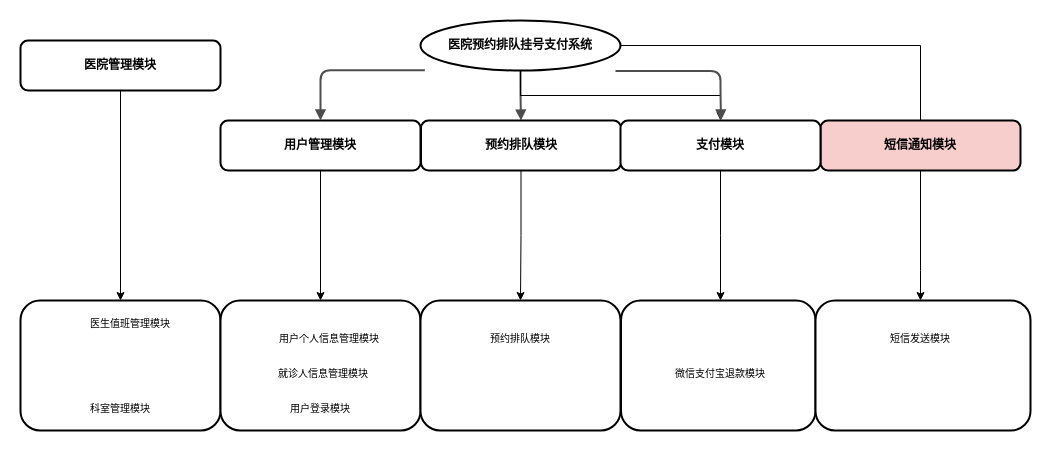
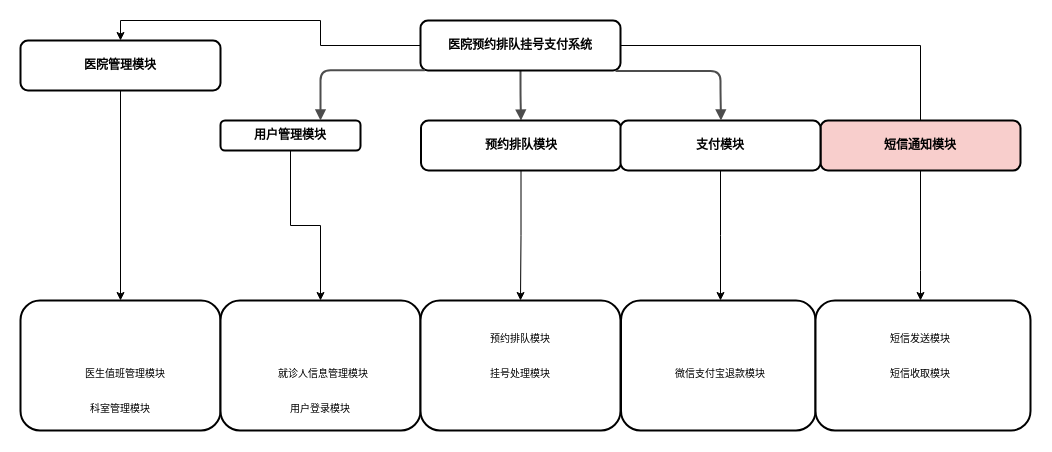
- <mxCell id="7" value="医院预约排队挂号支付系统" style="ellipse;whiteSpace=wrap;html=1;shadow=0;comic=0;strokeWidth=2;fontFamily=Verdana;align=center;fontSize=12;fontStyle=1;" parent="1" vertex="1"><mxGeometry x="420" y="20" width="200" height="50" as="geometry" /></mxCell>
+ <mxCell id="7" value="医院预约排队挂号支付系统" style="whiteSpace=wrap;html=1;rounded=1;shadow=0;comic=0;strokeWidth=2;fontFamily=Verdana;align=center;fontSize=12;fontStyle=1" parent="1" vertex="1"><mxGeometry x="420" y="20" width="200" height="50" as="geometry" /></mxCell>
- <mxCell id="5" style="edgeStyle=orthogonalEdgeStyle;rounded=0;orthogonalLoop=1;jettySize=auto;html=1;" edge="1" parent="1" source="7" target="16"><mxGeometry relative="1" as="geometry" /></mxCell>
+ <mxCell id="5" style="edgeStyle=orthogonalEdgeStyle;rounded=0;orthogonalLoop=1;jettySize=auto;html=1;entryX=0.5;entryY=0;entryDx=0;entryDy=0;" edge="1" parent="1" source="7" target="9"><mxGeometry relative="1" as="geometry" /></mxCell>
- <mxCell id="13" value="用户管理模块" style="whiteSpace=wrap;html=1;rounded=1;shadow=0;comic=0;strokeWidth=2;fontFamily=Verdana;align=center;fontSize=12;fontStyle=1" vertex="1" parent="1"><mxGeometry x="220" y="120" width="200" height="50" as="geometry" /></mxCell>
+ <mxCell id="13" value="用户管理模块" style="whiteSpace=wrap;html=1;rounded=1;shadow=0;comic=0;strokeWidth=2;fontFamily=Verdana;align=center;fontSize=12;fontStyle=1" vertex="1" parent="1"><mxGeometry x="220" y="120" width="140" height="30" as="geometry" /></mxCell>
- <mxCell id="20" value="医生值班管理模块" style="text;html=1;strokeColor=none;fillColor=none;align=center;verticalAlign=middle;whiteSpace=wrap;rounded=1;shadow=0;comic=0;fontFamily=Verdana;fontSize=10;" vertex="1" parent="1"><mxGeometry x="75" y="310" width="110" height="25" as="geometry" /></mxCell>
+ <mxCell id="20" value="医生值班管理模块" style="text;html=1;strokeColor=none;fillColor=none;align=center;verticalAlign=middle;whiteSpace=wrap;rounded=1;shadow=0;comic=0;fontFamily=Verdana;fontSize=10;" vertex="1" parent="1"><mxGeometry x="70" y="360" width="110" height="25" as="geometry" /></mxCell>
- <mxCell id="22" value="用户个人信息管理模块" style="text;html=1;strokeColor=none;fillColor=none;align=center;verticalAlign=middle;whiteSpace=wrap;rounded=1;shadow=0;comic=0;fontFamily=Verdana;fontSize=10;" vertex="1" parent="1"><mxGeometry x="265" y="325" width="127.75" height="25" as="geometry" /></mxCell>
+ <mxCell id="29" value="挂号处理模块" style="text;html=1;strokeColor=none;fillColor=none;align=center;verticalAlign=middle;whiteSpace=wrap;rounded=1;shadow=0;comic=0;fontFamily=Verdana;fontSize=10;" vertex="1" parent="1"><mxGeometry x="455.88" y="360" width="127.75" height="25" as="geometry" /></mxCell>
+ <mxCell id="32" value="短信收取模块" style="text;html=1;strokeColor=none;fillColor=none;align=center;verticalAlign=middle;whiteSpace=wrap;rounded=1;shadow=0;comic=0;fontFamily=Verdana;fontSize=10;" vertex="1" parent="1"><mxGeometry x="856.12" y="360" width="127.75" height="25" as="geometry" /></mxCell>
